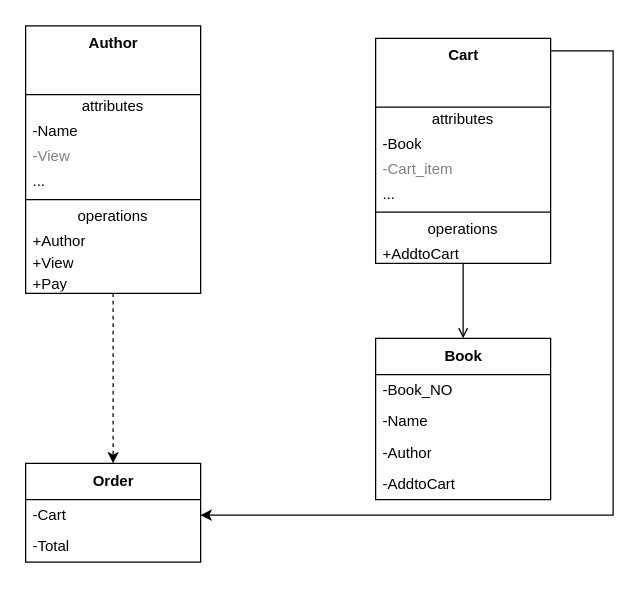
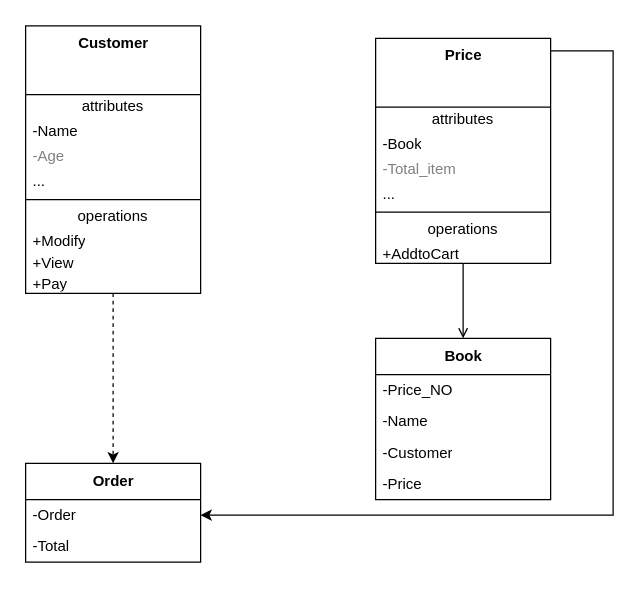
- <mxCell id="10" value="&lt;b&gt;Author&lt;/b&gt;" style="swimlane;fontStyle=0;align=center;verticalAlign=top;childLayout=stackLayout;horizontal=1;startSize=55;horizontalStack=0;resizeParent=1;resizeParentMax=0;resizeLast=0;collapsible=0;marginBottom=0;html=1;" vertex="1" parent="1"><mxGeometry x="20" y="20" width="140" height="214" as="geometry" /></mxCell>
+ <mxCell id="10" value="&lt;b&gt;Customer&lt;/b&gt;" style="swimlane;fontStyle=0;align=center;verticalAlign=top;childLayout=stackLayout;horizontal=1;startSize=55;horizontalStack=0;resizeParent=1;resizeParentMax=0;resizeLast=0;collapsible=0;marginBottom=0;html=1;" vertex="1" parent="1"><mxGeometry x="20" y="20" width="140" height="214" as="geometry" /></mxCell>
- <mxCell id="22" value="&lt;b&gt;Cart&lt;/b&gt;" style="swimlane;fontStyle=0;align=center;verticalAlign=top;childLayout=stackLayout;horizontal=1;startSize=55;horizontalStack=0;resizeParent=1;resizeParentMax=0;resizeLast=0;collapsible=0;marginBottom=0;html=1;" vertex="1" parent="1"><mxGeometry x="300" y="30" width="140" height="180" as="geometry" /></mxCell>
+ <mxCell id="22" value="&lt;b&gt;Price&lt;/b&gt;" style="swimlane;fontStyle=0;align=center;verticalAlign=top;childLayout=stackLayout;horizontal=1;startSize=55;horizontalStack=0;resizeParent=1;resizeParentMax=0;resizeLast=0;collapsible=0;marginBottom=0;html=1;" vertex="1" parent="1"><mxGeometry x="300" y="30" width="140" height="180" as="geometry" /></mxCell>
- <mxCell id="13" value="-View" style="text;html=1;strokeColor=none;fillColor=none;align=left;verticalAlign=middle;spacingLeft=4;spacingRight=4;overflow=hidden;rotatable=0;points=[[0,0.5],[1,0.5]];portConstraint=eastwest;fontColor=#808080;" vertex="1" parent="10"><mxGeometry y="95" width="140" height="20" as="geometry" /></mxCell>
+ <mxCell id="13" value="-Age" style="text;html=1;strokeColor=none;fillColor=none;align=left;verticalAlign=middle;spacingLeft=4;spacingRight=4;overflow=hidden;rotatable=0;points=[[0,0.5],[1,0.5]];portConstraint=eastwest;fontColor=#808080;" vertex="1" parent="10"><mxGeometry y="95" width="140" height="20" as="geometry" /></mxCell>
- <mxCell id="25" value="-Cart_item" style="text;html=1;strokeColor=none;fillColor=none;align=left;verticalAlign=middle;spacingLeft=4;spacingRight=4;overflow=hidden;rotatable=0;points=[[0,0.5],[1,0.5]];portConstraint=eastwest;fontColor=#808080;" vertex="1" parent="22"><mxGeometry y="95" width="140" height="20" as="geometry" /></mxCell>
+ <mxCell id="25" value="-Total_item" style="text;html=1;strokeColor=none;fillColor=none;align=left;verticalAlign=middle;spacingLeft=4;spacingRight=4;overflow=hidden;rotatable=0;points=[[0,0.5],[1,0.5]];portConstraint=eastwest;fontColor=#808080;" vertex="1" parent="22"><mxGeometry y="95" width="140" height="20" as="geometry" /></mxCell>
- <mxCell id="17" value="+Author" style="text;html=1;strokeColor=none;fillColor=none;align=left;verticalAlign=middle;spacingLeft=4;spacingRight=4;overflow=hidden;rotatable=0;points=[[0,0.5],[1,0.5]];portConstraint=eastwest;" vertex="1" parent="10"><mxGeometry y="163" width="140" height="17" as="geometry" /></mxCell>
+ <mxCell id="17" value="+Modify" style="text;html=1;strokeColor=none;fillColor=none;align=left;verticalAlign=middle;spacingLeft=4;spacingRight=4;overflow=hidden;rotatable=0;points=[[0,0.5],[1,0.5]];portConstraint=eastwest;" vertex="1" parent="10"><mxGeometry y="163" width="140" height="17" as="geometry" /></mxCell>
- <mxCell id="3" value="-Book_NO" style="text;html=1;strokeColor=none;fillColor=none;align=left;verticalAlign=middle;spacingLeft=4;spacingRight=4;overflow=hidden;rotatable=0;points=[[0,0.5],[1,0.5]];portConstraint=eastwest;" vertex="1" parent="2"><mxGeometry y="29" width="140" height="25" as="geometry" /></mxCell>
+ <mxCell id="3" value="-Price_NO" style="text;html=1;strokeColor=none;fillColor=none;align=left;verticalAlign=middle;spacingLeft=4;spacingRight=4;overflow=hidden;rotatable=0;points=[[0,0.5],[1,0.5]];portConstraint=eastwest;" vertex="1" parent="2"><mxGeometry y="29" width="140" height="25" as="geometry" /></mxCell>
- <mxCell id="5" value="-Author" style="text;html=1;strokeColor=none;fillColor=none;align=left;verticalAlign=middle;spacingLeft=4;spacingRight=4;overflow=hidden;rotatable=0;points=[[0,0.5],[1,0.5]];portConstraint=eastwest;" vertex="1" parent="2"><mxGeometry y="79" width="140" height="25" as="geometry" /></mxCell>
+ <mxCell id="5" value="-Customer" style="text;html=1;strokeColor=none;fillColor=none;align=left;verticalAlign=middle;spacingLeft=4;spacingRight=4;overflow=hidden;rotatable=0;points=[[0,0.5],[1,0.5]];portConstraint=eastwest;" vertex="1" parent="2"><mxGeometry y="79" width="140" height="25" as="geometry" /></mxCell>
- <mxCell id="6" value="-AddtoCart" style="text;html=1;strokeColor=none;fillColor=none;align=left;verticalAlign=middle;spacingLeft=4;spacingRight=4;overflow=hidden;rotatable=0;points=[[0,0.5],[1,0.5]];portConstraint=eastwest;" vertex="1" parent="2"><mxGeometry y="104" width="140" height="25" as="geometry" /></mxCell>
+ <mxCell id="6" value="-Price" style="text;html=1;strokeColor=none;fillColor=none;align=left;verticalAlign=middle;spacingLeft=4;spacingRight=4;overflow=hidden;rotatable=0;points=[[0,0.5],[1,0.5]];portConstraint=eastwest;" vertex="1" parent="2"><mxGeometry y="104" width="140" height="25" as="geometry" /></mxCell>
- <mxCell id="8" value="-Cart" style="text;html=1;strokeColor=none;fillColor=none;align=left;verticalAlign=middle;spacingLeft=4;spacingRight=4;overflow=hidden;rotatable=0;points=[[0,0.5],[1,0.5]];portConstraint=eastwest;" vertex="1" parent="7"><mxGeometry y="29" width="140" height="25" as="geometry" /></mxCell>
+ <mxCell id="8" value="-Order" style="text;html=1;strokeColor=none;fillColor=none;align=left;verticalAlign=middle;spacingLeft=4;spacingRight=4;overflow=hidden;rotatable=0;points=[[0,0.5],[1,0.5]];portConstraint=eastwest;" vertex="1" parent="7"><mxGeometry y="29" width="140" height="25" as="geometry" /></mxCell>
